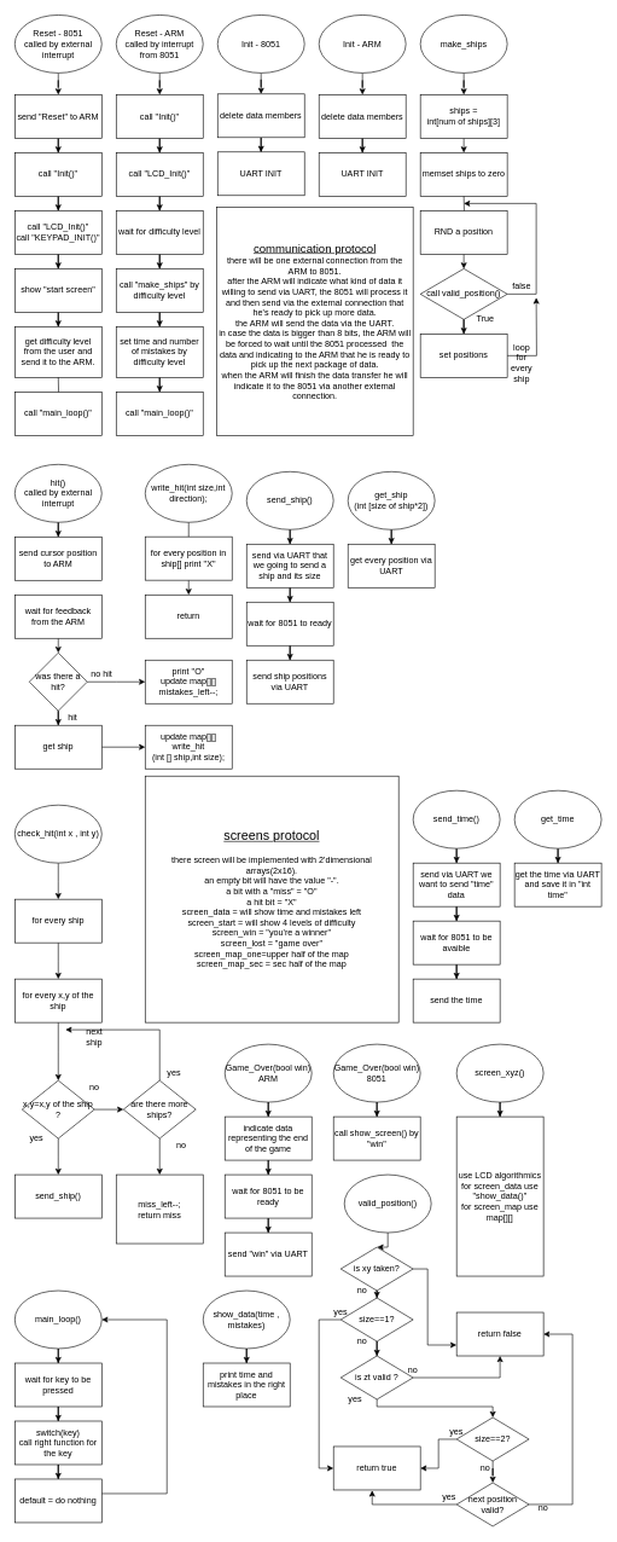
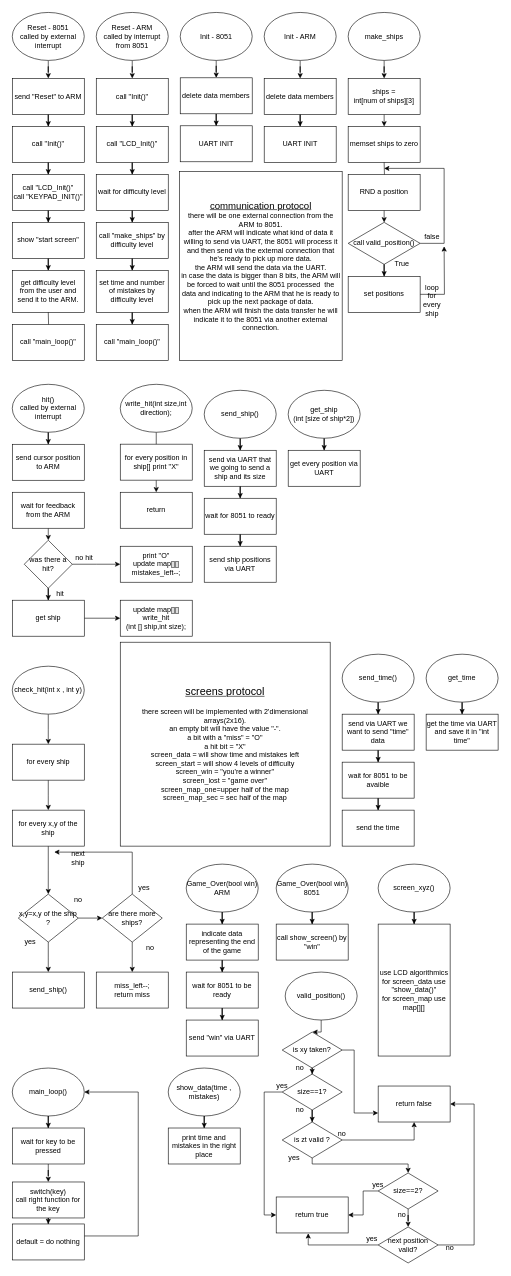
- <mxCell id="84" value="miss_left--;&lt;br&gt;return miss&lt;br&gt;" style="rounded=0;whiteSpace=wrap;html=1;" vertex="1" parent="1"><mxGeometry x="160" y="1620" width="120" height="95" as="geometry" /></mxCell>
+ <mxCell id="84" value="miss_left--;&lt;br&gt;return miss&lt;br&gt;" style="rounded=0;whiteSpace=wrap;html=1;" vertex="1" parent="1"><mxGeometry x="160" y="1620" width="120" height="60" as="geometry" /></mxCell>
- <mxCell id="131" value="switch(key)&lt;br&gt;call right function for the key&lt;br&gt;" style="rounded=0;whiteSpace=wrap;html=1;" vertex="1" parent="1"><mxGeometry x="20" y="1960" width="120" height="60" as="geometry" /></mxCell>
+ <mxCell id="131" value="switch(key)&lt;br&gt;call right function for the key&lt;br&gt;" style="rounded=0;whiteSpace=wrap;html=1;" vertex="1" parent="1"><mxGeometry x="20" y="1970" width="120" height="60" as="geometry" /></mxCell>
